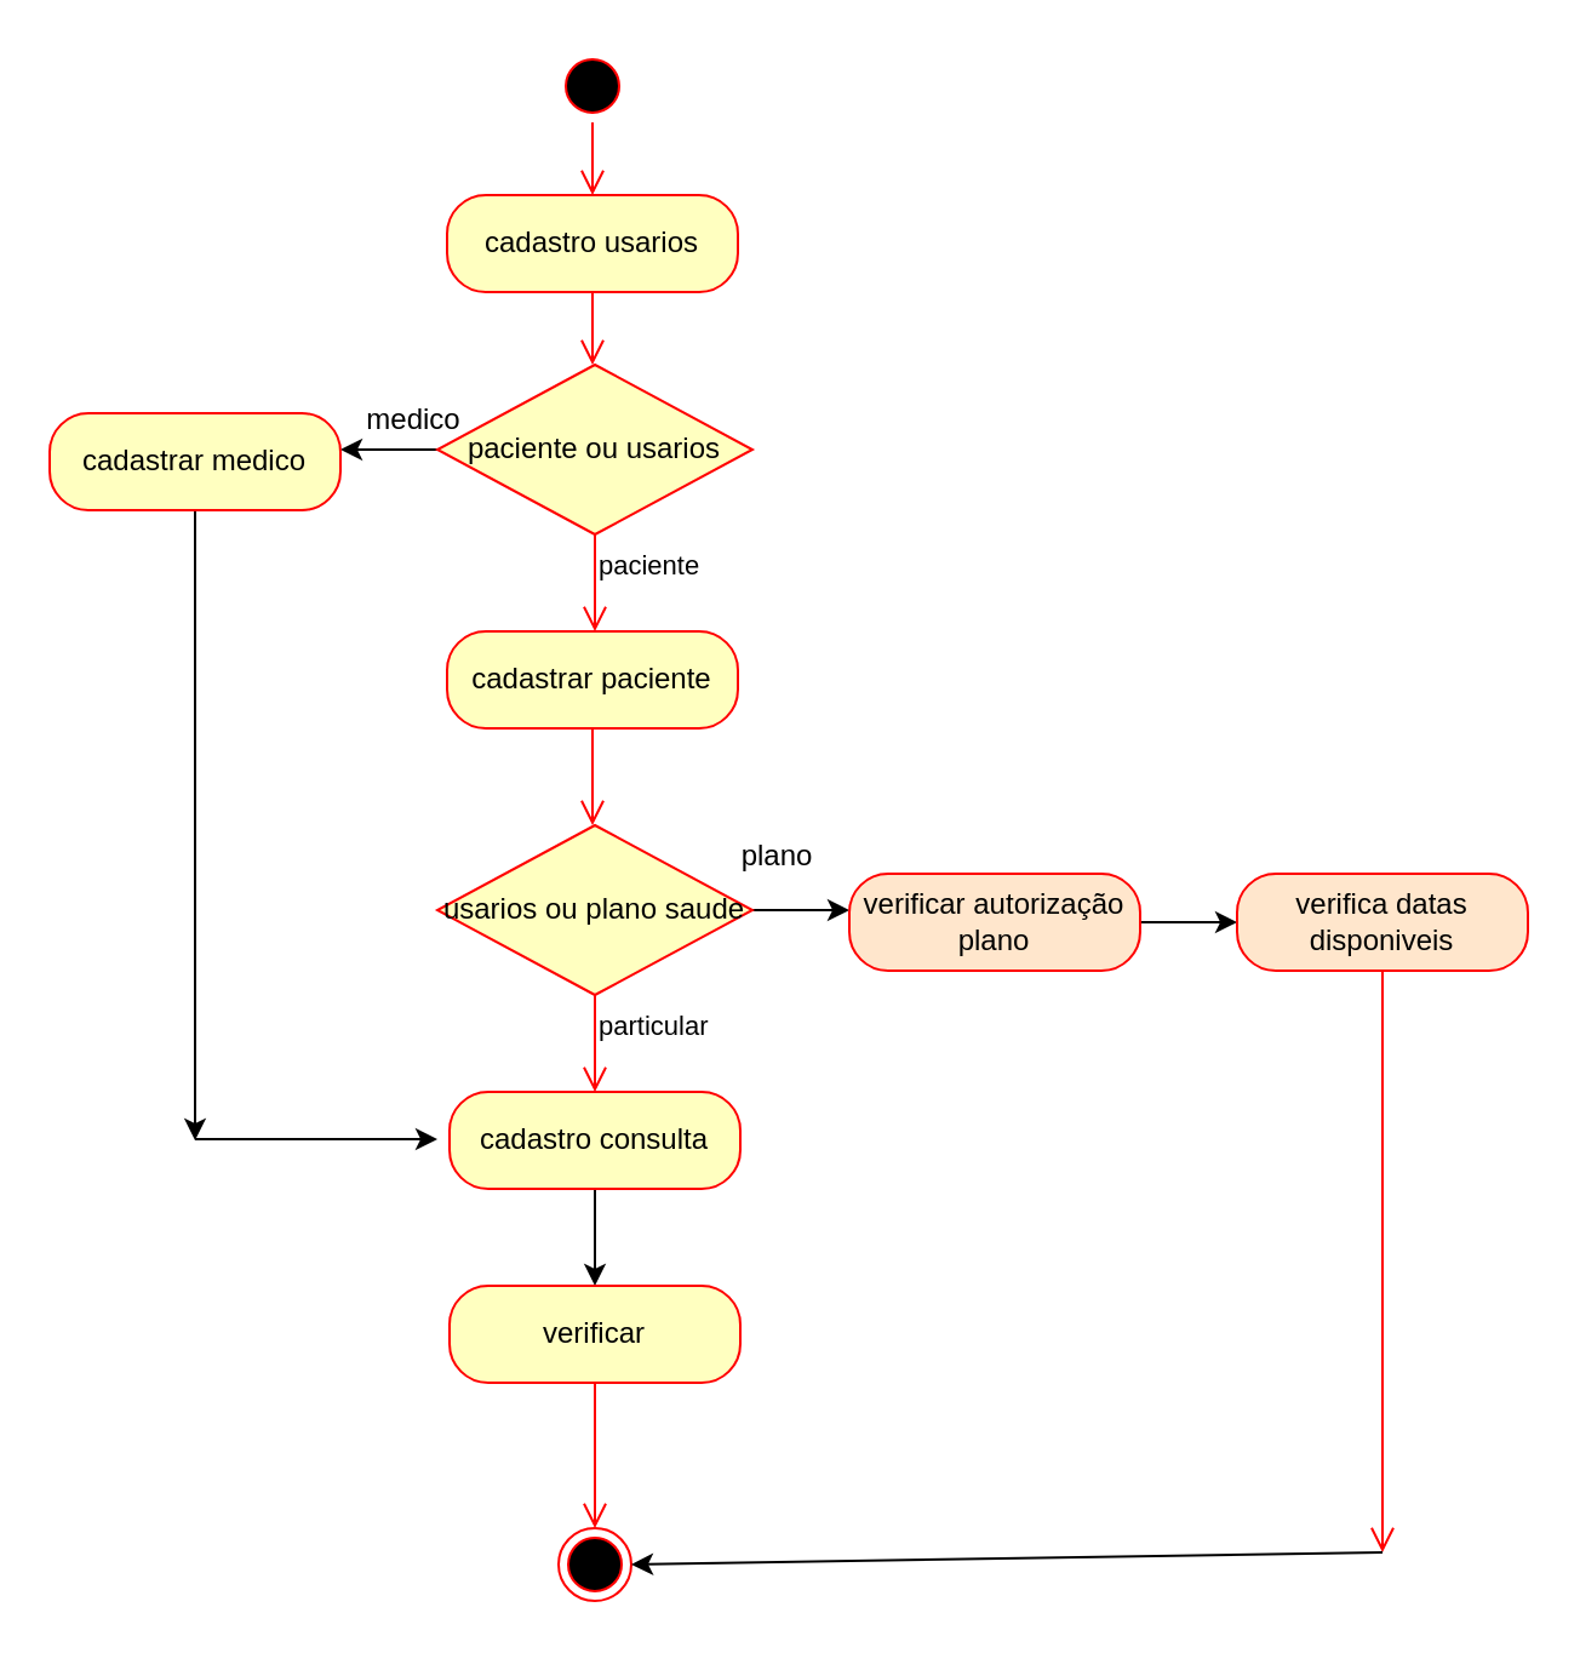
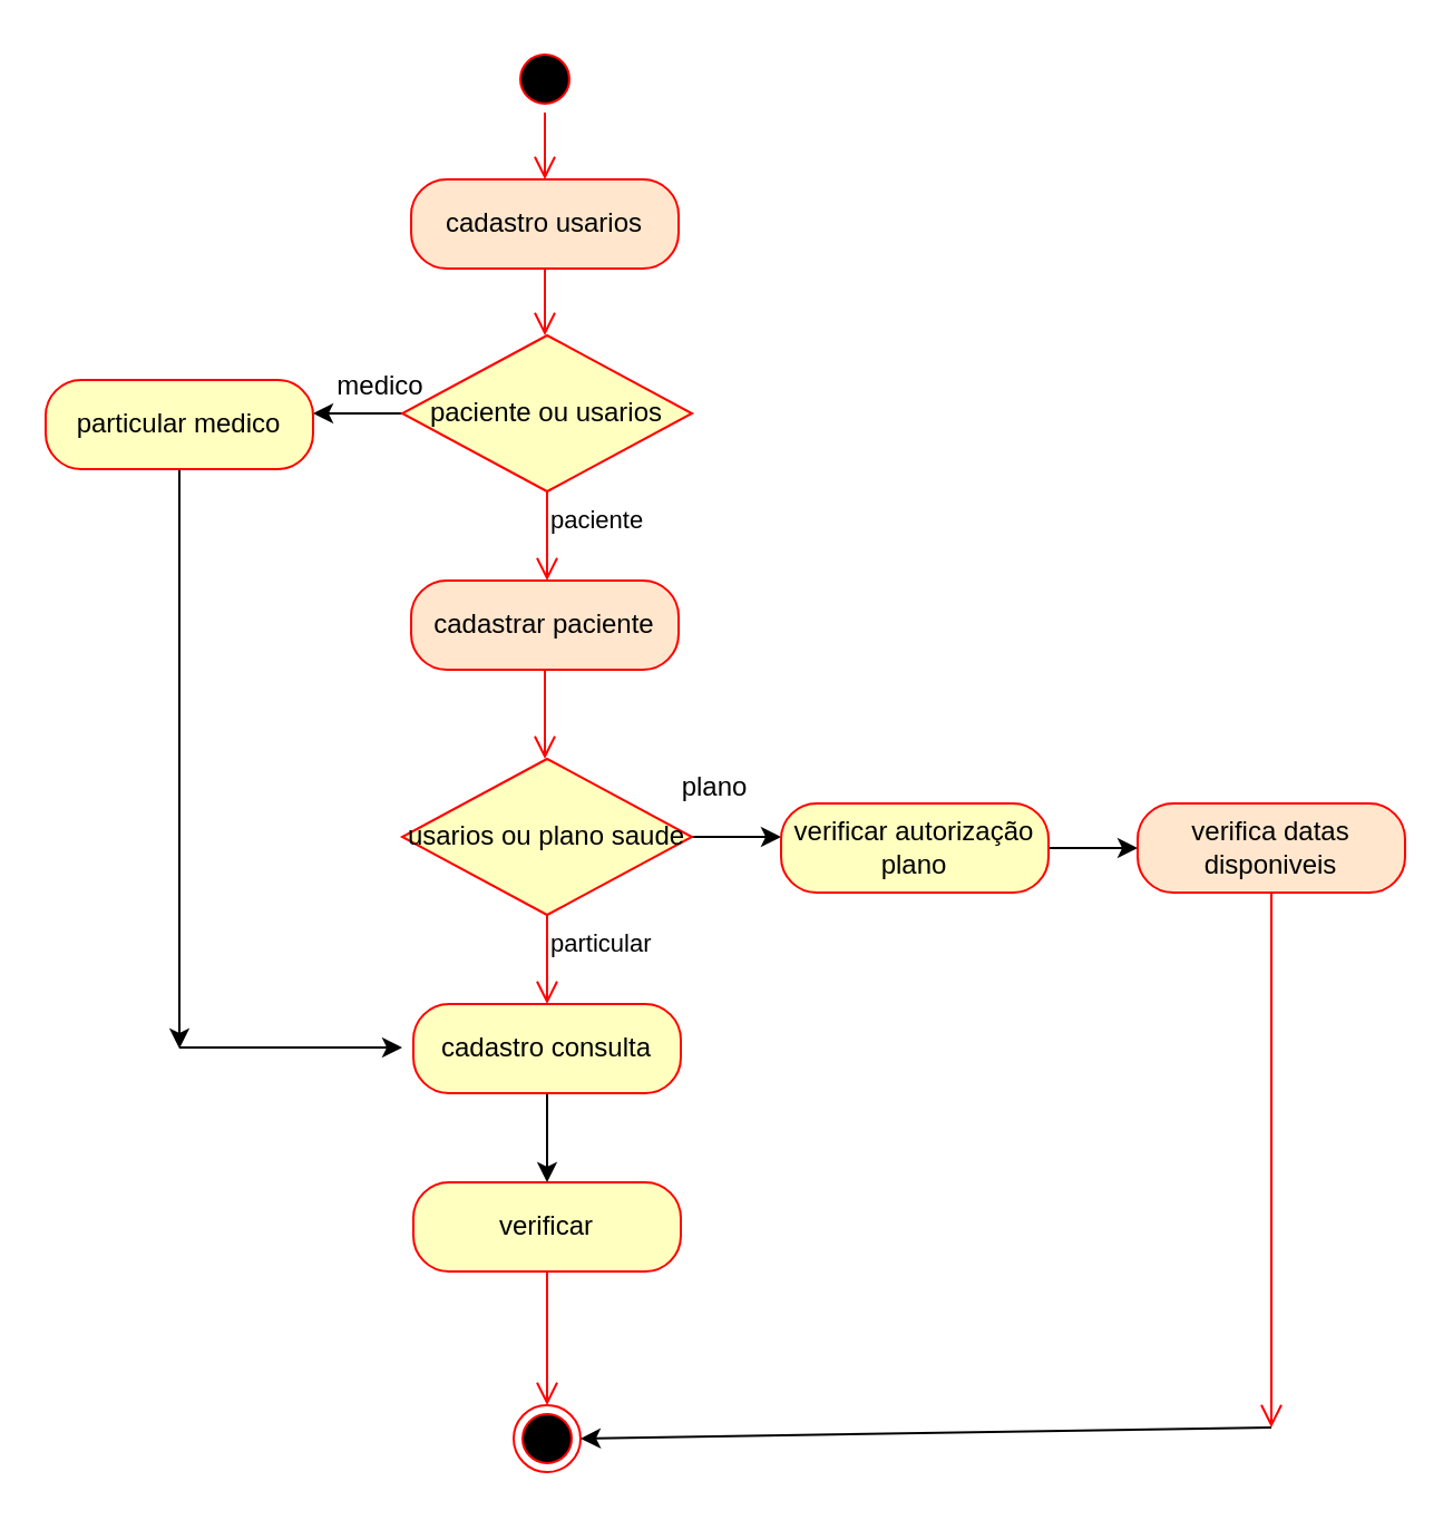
- <mxCell id="2" value="cadastro usarios" style="rounded=1;whiteSpace=wrap;html=1;arcSize=40;fontColor=#000000;fillColor=#ffffc0;strokeColor=#ff0000;" vertex="1" parent="1"><mxGeometry x="184" y="80" width="120" height="40" as="geometry" /></mxCell>
+ <mxCell id="2" value="cadastro usarios" style="rounded=1;whiteSpace=wrap;html=1;arcSize=40;fontColor=#000000;fillColor=#ffe6cc;strokeColor=#ff0000;" vertex="1" parent="1"><mxGeometry x="184" y="80" width="120" height="40" as="geometry" /></mxCell>
- <mxCell id="20" value="cadastrar medico" style="rounded=1;whiteSpace=wrap;html=1;arcSize=40;fontColor=#000000;fillColor=#ffffc0;strokeColor=#ff0000;" vertex="1" parent="1"><mxGeometry x="20" y="170" width="120" height="40" as="geometry" /></mxCell>
+ <mxCell id="20" value="particular medico" style="rounded=1;whiteSpace=wrap;html=1;arcSize=40;fontColor=#000000;fillColor=#ffffc0;strokeColor=#ff0000;" vertex="1" parent="1"><mxGeometry x="20" y="170" width="120" height="40" as="geometry" /></mxCell>
- <mxCell id="9" value="cadastrar paciente" style="rounded=1;whiteSpace=wrap;html=1;arcSize=40;fontColor=#000000;fillColor=#ffffc0;strokeColor=#ff0000;" vertex="1" parent="1"><mxGeometry x="184" y="260" width="120" height="40" as="geometry" /></mxCell>
+ <mxCell id="9" value="cadastrar paciente" style="rounded=1;whiteSpace=wrap;html=1;arcSize=40;fontColor=#000000;fillColor=#ffe6cc;strokeColor=#ff0000;" vertex="1" parent="1"><mxGeometry x="184" y="260" width="120" height="40" as="geometry" /></mxCell>
- <mxCell id="25" value="verificar autorização plano" style="rounded=1;whiteSpace=wrap;html=1;arcSize=40;fontColor=#000000;fillColor=#ffe6cc;strokeColor=#ff0000;" vertex="1" parent="1"><mxGeometry x="350" y="360" width="120" height="40" as="geometry" /></mxCell>
+ <mxCell id="25" value="verificar autorização plano" style="rounded=1;whiteSpace=wrap;html=1;arcSize=40;fontColor=#000000;fillColor=#ffffc0;strokeColor=#ff0000;" vertex="1" parent="1"><mxGeometry x="350" y="360" width="120" height="40" as="geometry" /></mxCell>
